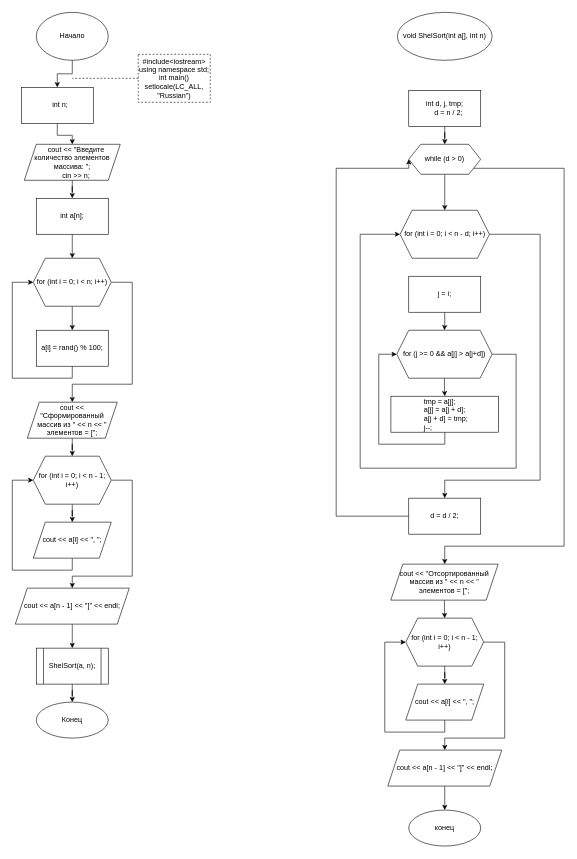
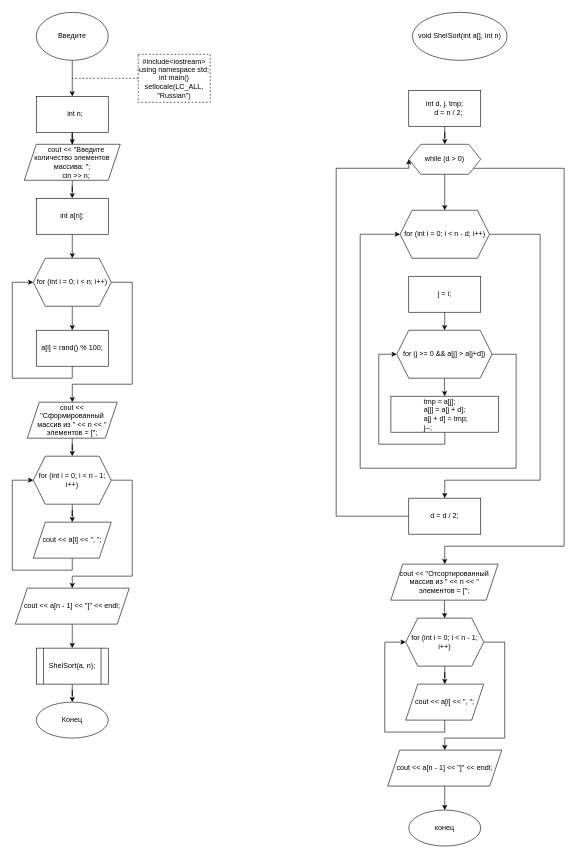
- <mxCell id="3" value="Начало" style="ellipse;whiteSpace=wrap;html=1;" vertex="1" parent="1"><mxGeometry x="60" y="20" width="120" height="80" as="geometry" /></mxCell>
+ <mxCell id="3" value="Введите" style="ellipse;whiteSpace=wrap;html=1;" vertex="1" parent="1"><mxGeometry x="60" y="20" width="120" height="80" as="geometry" /></mxCell>
- <mxCell id="29" value="void ShelSort(int a[], int n)" style="ellipse;whiteSpace=wrap;html=1;" vertex="1" parent="1"><mxGeometry x="662" y="20" width="158" height="80" as="geometry" /></mxCell>
+ <mxCell id="29" value="void ShelSort(int a[], int n)" style="ellipse;whiteSpace=wrap;html=1;" vertex="1" parent="1"><mxGeometry x="687" y="20" width="158" height="80" as="geometry" /></mxCell>
- <mxCell id="5" value="&lt;span&gt;&#09;&lt;/span&gt;&amp;nbsp; &amp;nbsp;int n;" style="rounded=0;whiteSpace=wrap;html=1;" vertex="1" parent="1"><mxGeometry x="35" y="145" width="120" height="60" as="geometry" /></mxCell>
+ <mxCell id="5" value="&lt;span&gt;&#09;&lt;/span&gt;&amp;nbsp; &amp;nbsp;int n;" style="rounded=0;whiteSpace=wrap;html=1;" vertex="1" parent="1"><mxGeometry x="60" y="160" width="120" height="60" as="geometry" /></mxCell>
